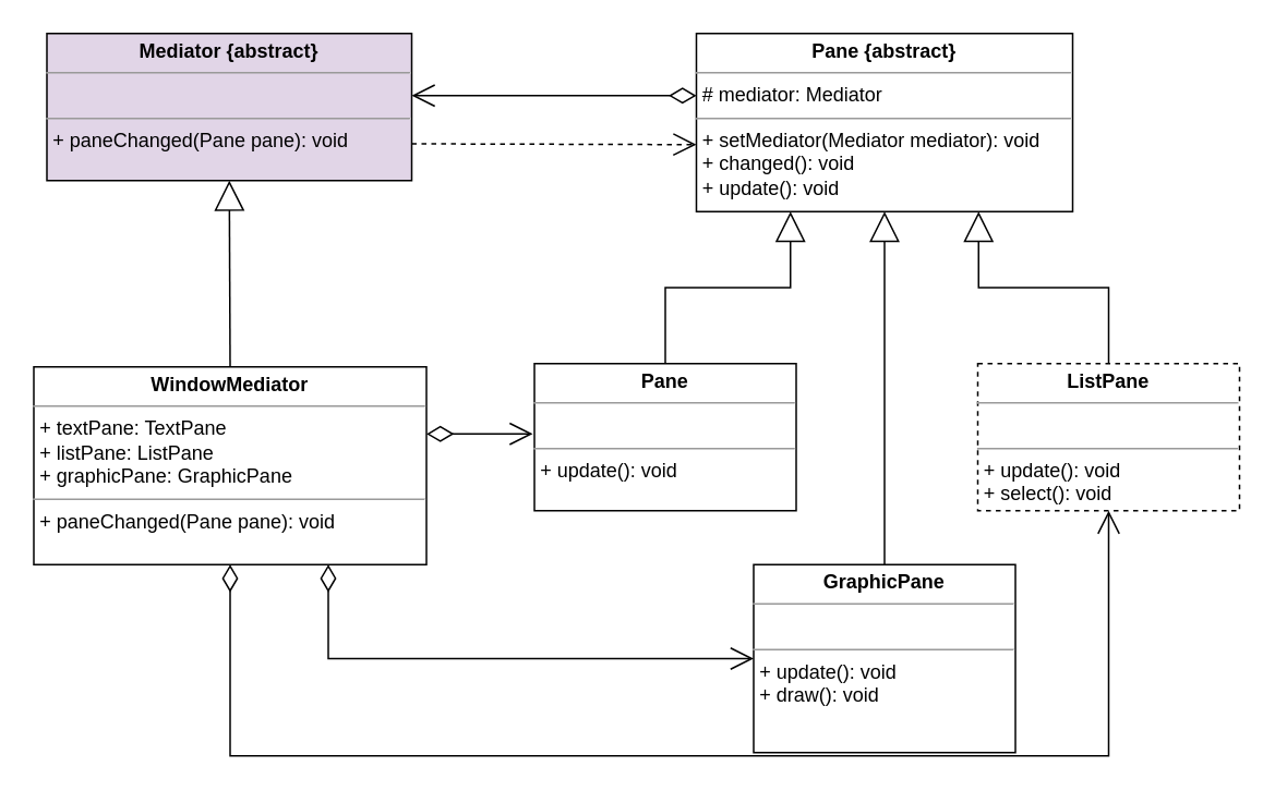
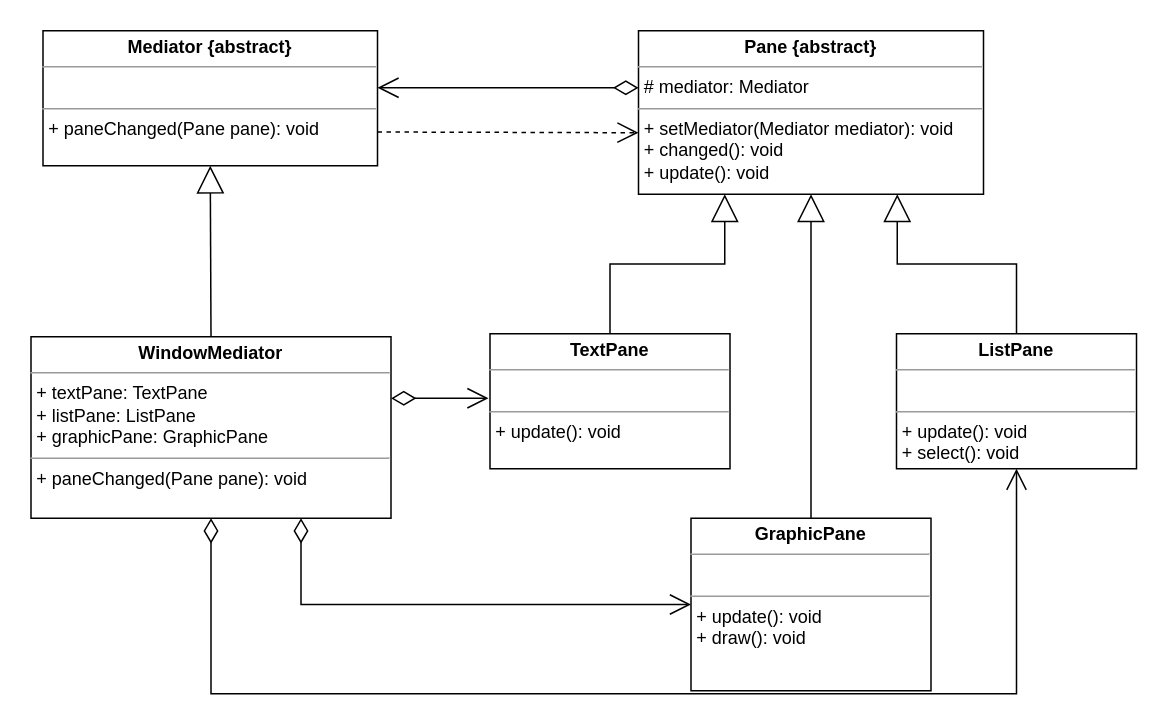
- <mxCell id="2" value="&lt;p style=&quot;margin:0px;margin-top:4px;text-align:center;&quot;&gt;&lt;b&gt;Mediator {abstract}&lt;/b&gt;&lt;/p&gt;&lt;hr size=&quot;1&quot;&gt;&lt;p style=&quot;margin:0px;margin-left:4px;&quot;&gt;&amp;nbsp;&lt;/p&gt;&lt;hr size=&quot;1&quot;&gt;&lt;p style=&quot;margin:0px;margin-left:4px;&quot;&gt;+ paneChanged(Pane pane): void&lt;/p&gt;" style="verticalAlign=top;align=left;overflow=fill;fontSize=12;fontFamily=Helvetica;html=1;fillColor=#e1d5e7;" vertex="1" parent="1"><mxGeometry x="28" y="20" width="223" height="90" as="geometry" /></mxCell>
+ <mxCell id="2" value="&lt;p style=&quot;margin:0px;margin-top:4px;text-align:center;&quot;&gt;&lt;b&gt;Mediator {abstract}&lt;/b&gt;&lt;/p&gt;&lt;hr size=&quot;1&quot;&gt;&lt;p style=&quot;margin:0px;margin-left:4px;&quot;&gt;&amp;nbsp;&lt;/p&gt;&lt;hr size=&quot;1&quot;&gt;&lt;p style=&quot;margin:0px;margin-left:4px;&quot;&gt;+ paneChanged(Pane pane): void&lt;/p&gt;" style="verticalAlign=top;align=left;overflow=fill;fontSize=12;fontFamily=Helvetica;html=1;" vertex="1" parent="1"><mxGeometry x="28" y="20" width="223" height="90" as="geometry" /></mxCell>
- <mxCell id="8" value="&lt;p style=&quot;margin:0px;margin-top:4px;text-align:center;&quot;&gt;&lt;b&gt;Pane&lt;/b&gt;&lt;/p&gt;&lt;hr size=&quot;1&quot;&gt;&lt;p style=&quot;margin:0px;margin-left:4px;&quot;&gt;&amp;nbsp;&amp;nbsp;&lt;/p&gt;&lt;hr size=&quot;1&quot;&gt;&lt;p style=&quot;margin:0px;margin-left:4px;&quot;&gt;+ update(): void&lt;/p&gt;" style="verticalAlign=top;align=left;overflow=fill;fontSize=12;fontFamily=Helvetica;html=1;" vertex="1" parent="1"><mxGeometry x="326" y="222" width="160" height="90" as="geometry" /></mxCell>
+ <mxCell id="8" value="&lt;p style=&quot;margin:0px;margin-top:4px;text-align:center;&quot;&gt;&lt;b&gt;TextPane&lt;/b&gt;&lt;/p&gt;&lt;hr size=&quot;1&quot;&gt;&lt;p style=&quot;margin:0px;margin-left:4px;&quot;&gt;&amp;nbsp;&amp;nbsp;&lt;/p&gt;&lt;hr size=&quot;1&quot;&gt;&lt;p style=&quot;margin:0px;margin-left:4px;&quot;&gt;+ update(): void&lt;/p&gt;" style="verticalAlign=top;align=left;overflow=fill;fontSize=12;fontFamily=Helvetica;html=1;" vertex="1" parent="1"><mxGeometry x="326" y="222" width="160" height="90" as="geometry" /></mxCell>
- <mxCell id="9" value="&lt;p style=&quot;margin:0px;margin-top:4px;text-align:center;&quot;&gt;&lt;b&gt;ListPane&lt;/b&gt;&lt;/p&gt;&lt;hr size=&quot;1&quot;&gt;&lt;p style=&quot;margin:0px;margin-left:4px;&quot;&gt;&amp;nbsp;&amp;nbsp;&lt;/p&gt;&lt;hr size=&quot;1&quot;&gt;&lt;p style=&quot;margin:0px;margin-left:4px;&quot;&gt;+ update(): void&lt;/p&gt;&lt;p style=&quot;margin:0px;margin-left:4px;&quot;&gt;+ select(): void&lt;/p&gt;" style="verticalAlign=top;align=left;overflow=fill;fontSize=12;fontFamily=Helvetica;html=1;dashed=1;" vertex="1" parent="1"><mxGeometry x="597" y="222" width="160" height="90" as="geometry" /></mxCell>
+ <mxCell id="9" value="&lt;p style=&quot;margin:0px;margin-top:4px;text-align:center;&quot;&gt;&lt;b&gt;ListPane&lt;/b&gt;&lt;/p&gt;&lt;hr size=&quot;1&quot;&gt;&lt;p style=&quot;margin:0px;margin-left:4px;&quot;&gt;&amp;nbsp;&amp;nbsp;&lt;/p&gt;&lt;hr size=&quot;1&quot;&gt;&lt;p style=&quot;margin:0px;margin-left:4px;&quot;&gt;+ update(): void&lt;/p&gt;&lt;p style=&quot;margin:0px;margin-left:4px;&quot;&gt;+ select(): void&lt;/p&gt;" style="verticalAlign=top;align=left;overflow=fill;fontSize=12;fontFamily=Helvetica;html=1;" vertex="1" parent="1"><mxGeometry x="597" y="222" width="160" height="90" as="geometry" /></mxCell>
